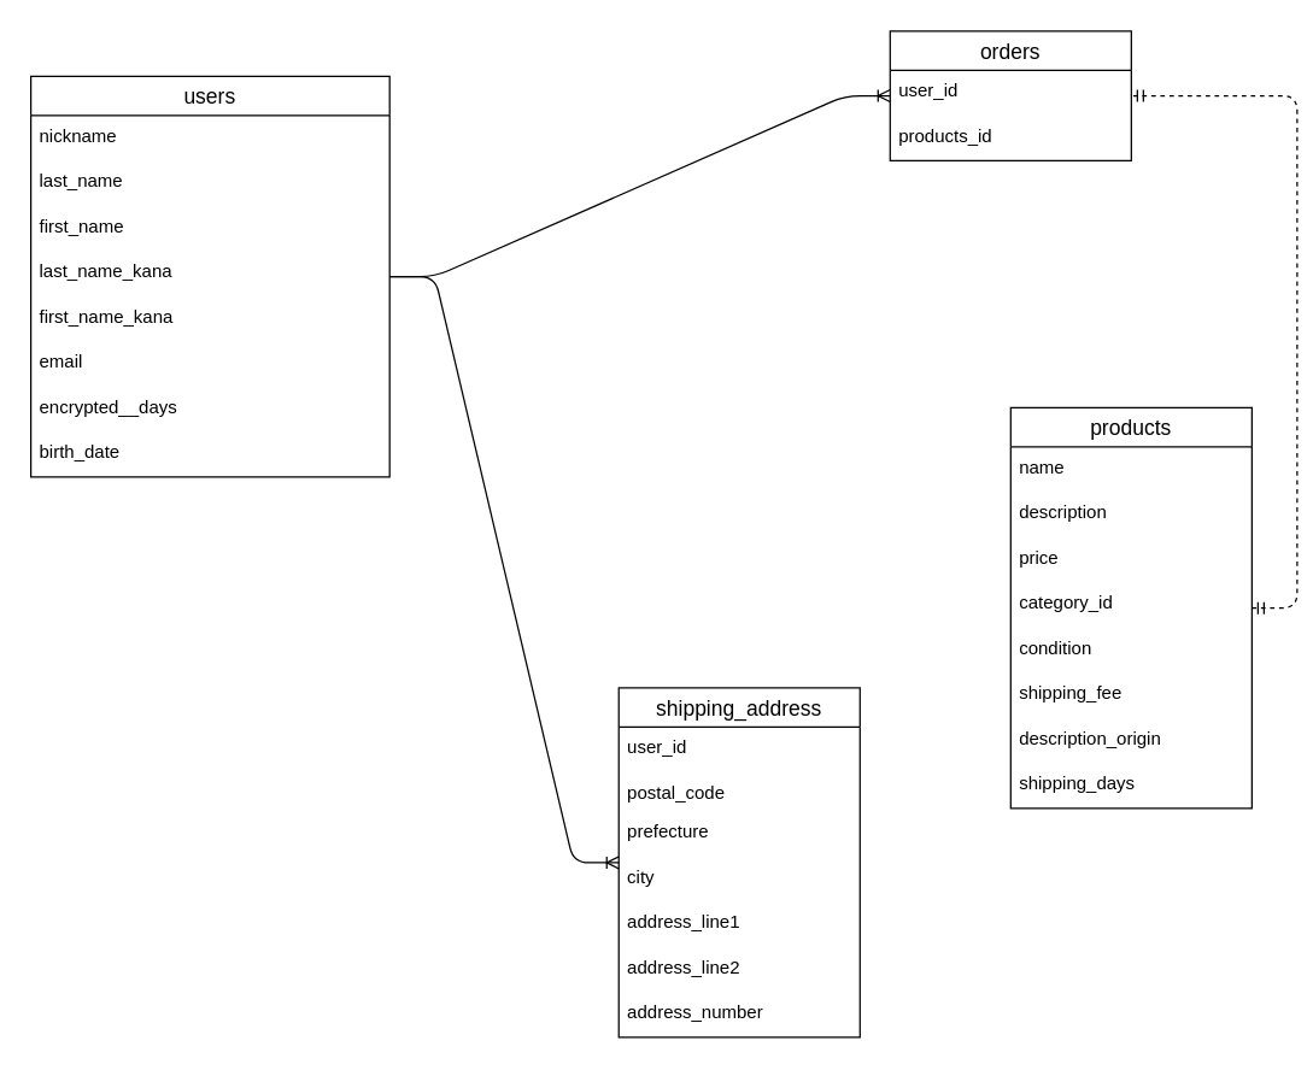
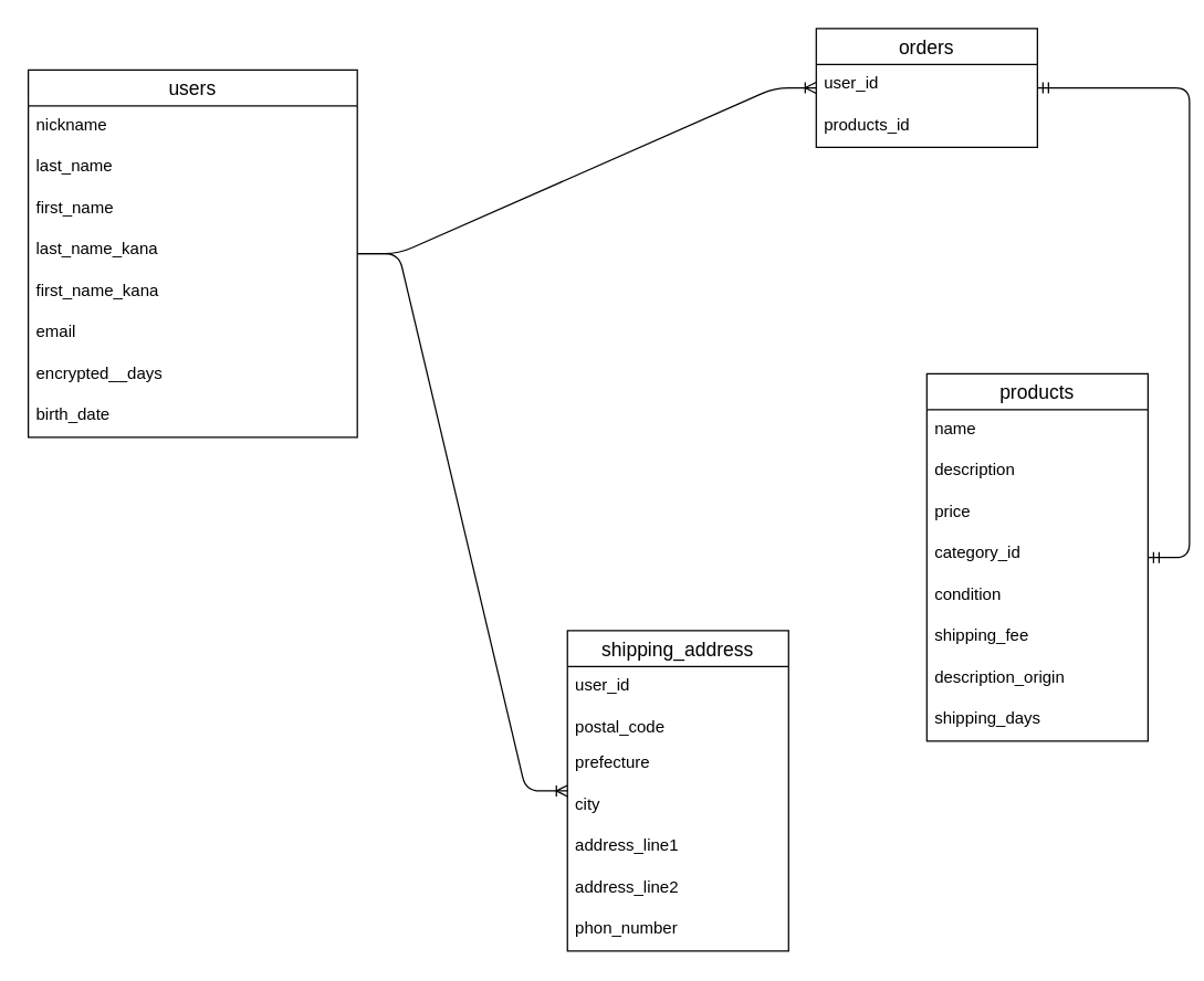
- <mxCell id="34" value="" style="edgeStyle=entityRelationEdgeStyle;fontSize=12;html=1;endArrow=ERmandOne;startArrow=ERmandOne;dashed=1;" edge="1" parent="1" source="11" target="20"><mxGeometry width="100" height="100" relative="1" as="geometry"><mxPoint x="490" y="380" as="sourcePoint" /><mxPoint x="590" y="280" as="targetPoint" /></mxGeometry></mxCell>
+ <mxCell id="34" value="" style="edgeStyle=entityRelationEdgeStyle;fontSize=12;html=1;endArrow=ERmandOne;startArrow=ERmandOne;" edge="1" parent="1" source="11" target="20"><mxGeometry width="100" height="100" relative="1" as="geometry"><mxPoint x="490" y="380" as="sourcePoint" /><mxPoint x="590" y="280" as="targetPoint" /></mxGeometry></mxCell>
- <mxCell id="31" value="address_number" style="text;strokeColor=none;fillColor=none;spacingLeft=4;spacingRight=4;overflow=hidden;rotatable=0;points=[[0,0.5],[1,0.5]];portConstraint=eastwest;fontSize=12;" vertex="1" parent="24"><mxGeometry y="202" width="160" height="30" as="geometry" /></mxCell>
+ <mxCell id="31" value="phon_number" style="text;strokeColor=none;fillColor=none;spacingLeft=4;spacingRight=4;overflow=hidden;rotatable=0;points=[[0,0.5],[1,0.5]];portConstraint=eastwest;fontSize=12;" vertex="1" parent="24"><mxGeometry y="202" width="160" height="30" as="geometry" /></mxCell>
